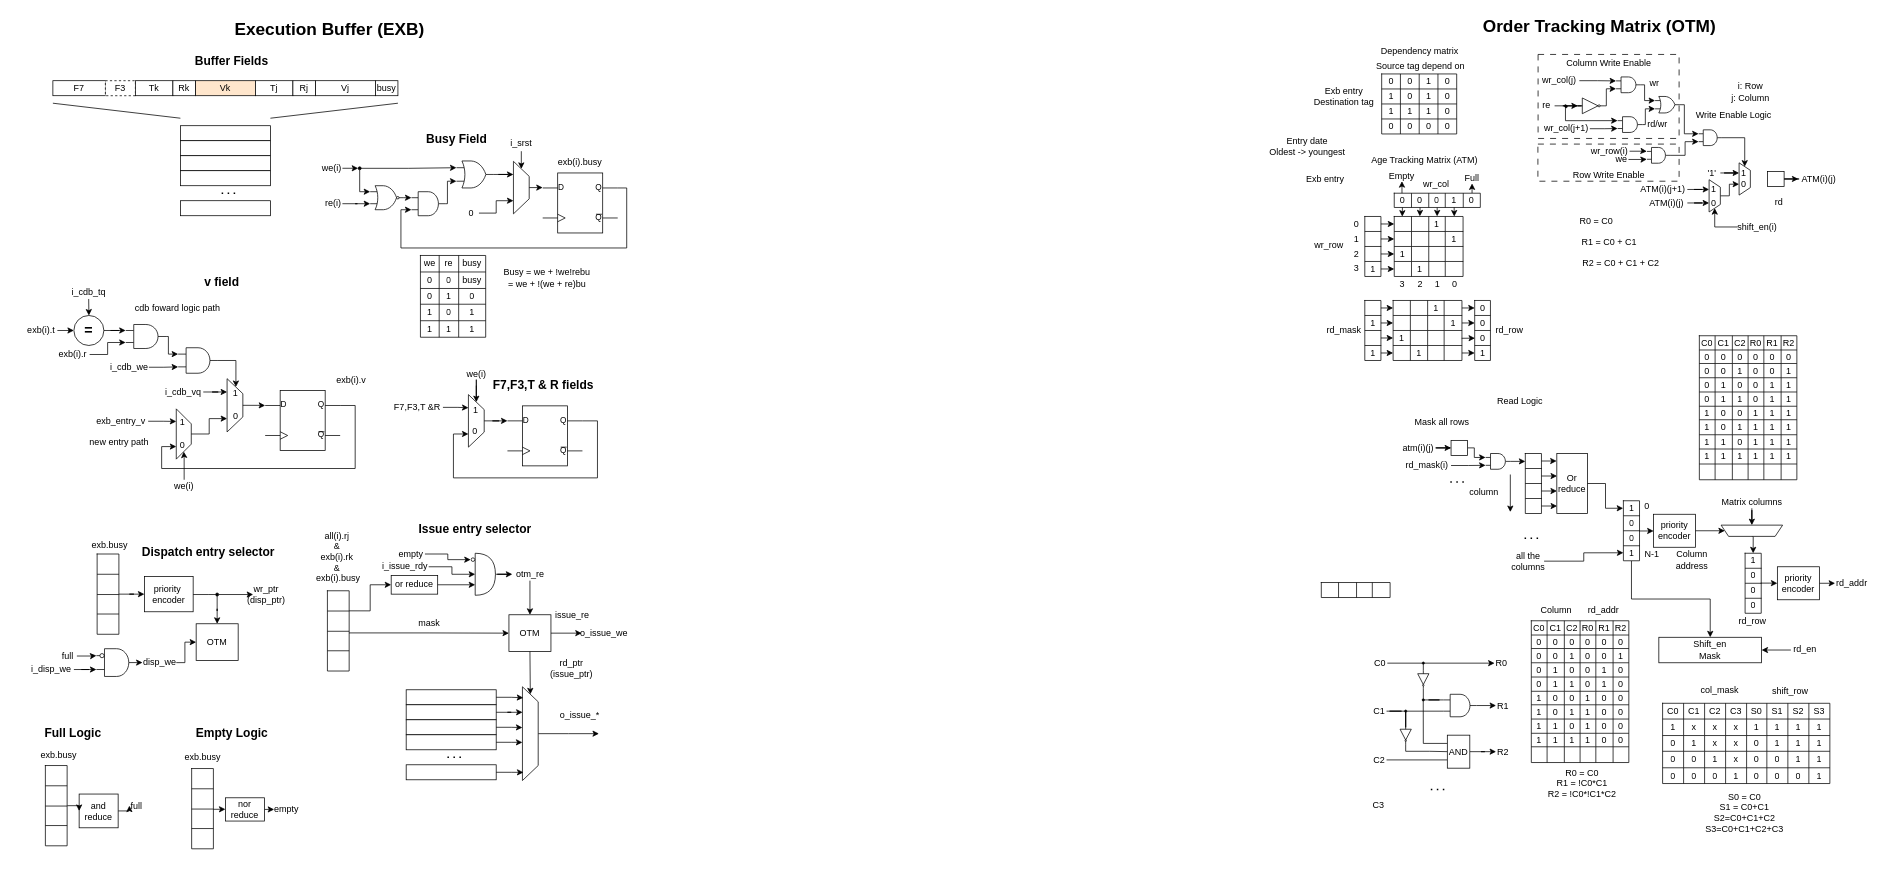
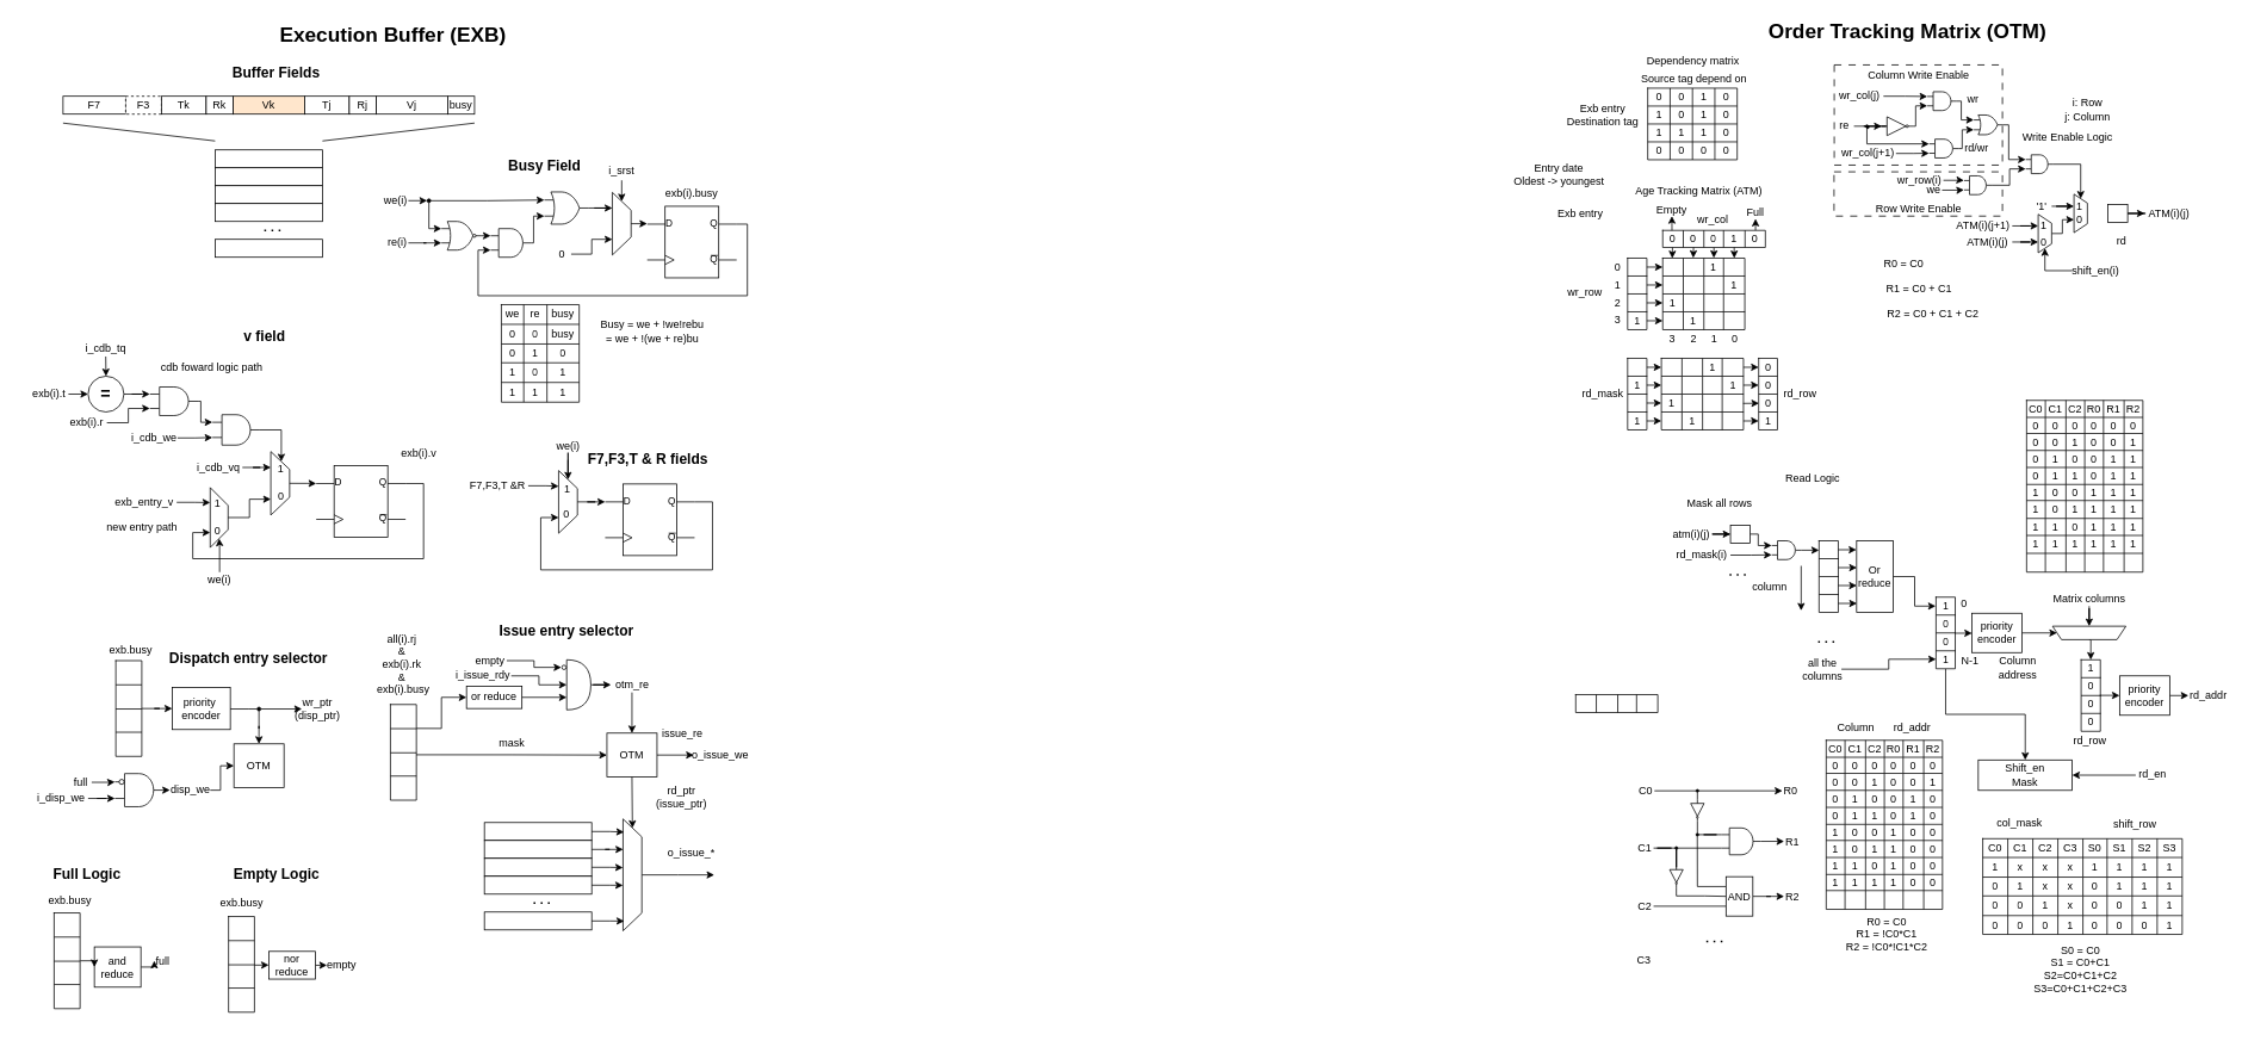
- <mxCell id="335" value="Shift_en&lt;div&gt;Mask&lt;/div&gt;" style="rounded=0;whiteSpace=wrap;html=1;" parent="1" vertex="1"><mxGeometry x="2211" y="849" width="137" height="34" as="geometry" /></mxCell>
+ <mxCell id="335" value="Shift_en&lt;div&gt;Mask&lt;/div&gt;" style="rounded=0;whiteSpace=wrap;html=1;" parent="1" vertex="1"><mxGeometry x="2211" y="849" width="105" height="34" as="geometry" /></mxCell>
- <mxCell id="446" value="col_mask" style="text;html=1;align=center;verticalAlign=middle;whiteSpace=wrap;rounded=0;" parent="1" vertex="1"><mxGeometry x="2270" y="910" width="45" height="19" as="geometry" /></mxCell>
+ <mxCell id="446" value="col_mask" style="text;html=1;align=center;verticalAlign=middle;whiteSpace=wrap;rounded=0;" parent="1" vertex="1"><mxGeometry x="2235" y="910" width="45" height="19" as="geometry" /></mxCell>
